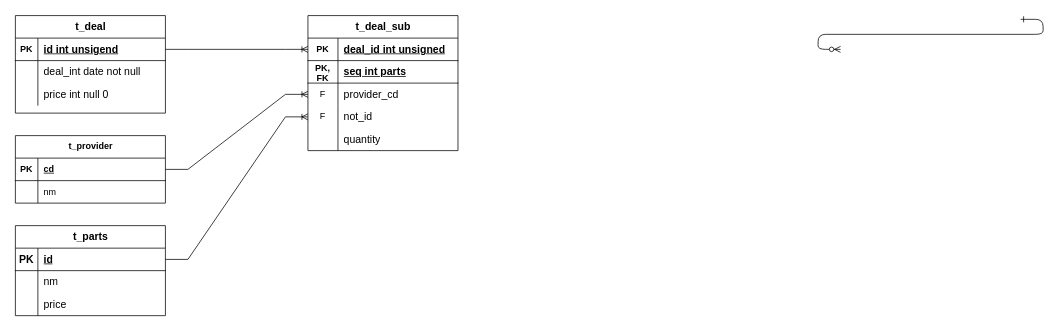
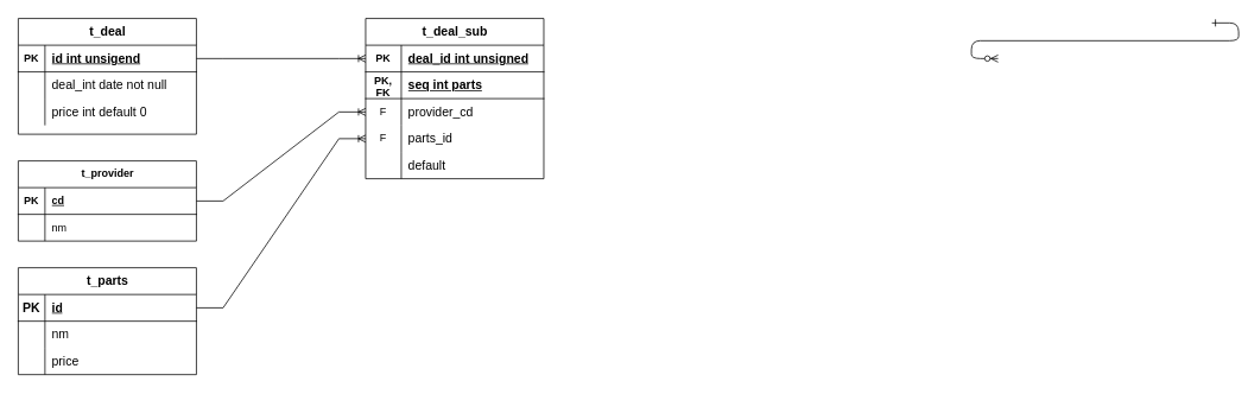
- <mxCell id="12" value="&lt;font style=&quot;font-size: 14px;&quot;&gt;price int null 0&lt;/font&gt;" style="shape=partialRectangle;connectable=0;fillColor=none;top=0;left=0;bottom=0;right=0;align=left;spacingLeft=6;overflow=hidden;whiteSpace=wrap;html=1;" vertex="1" parent="10"><mxGeometry x="30" width="170" height="30" as="geometry"><mxRectangle width="170" height="30" as="alternateBounds" /></mxGeometry></mxCell>
+ <mxCell id="12" value="&lt;font style=&quot;font-size: 14px;&quot;&gt;price int default 0&lt;/font&gt;" style="shape=partialRectangle;connectable=0;fillColor=none;top=0;left=0;bottom=0;right=0;align=left;spacingLeft=6;overflow=hidden;whiteSpace=wrap;html=1;" vertex="1" parent="10"><mxGeometry x="30" width="170" height="30" as="geometry"><mxRectangle width="170" height="30" as="alternateBounds" /></mxGeometry></mxCell>
- <mxCell id="25" value="&lt;font style=&quot;font-size: 14px;&quot;&gt;not_id&lt;/font&gt;" style="shape=partialRectangle;connectable=0;fillColor=none;top=0;left=0;bottom=0;right=0;align=left;spacingLeft=6;overflow=hidden;whiteSpace=wrap;html=1;" vertex="1" parent="23"><mxGeometry x="40" width="160" height="30" as="geometry"><mxRectangle width="160" height="30" as="alternateBounds" /></mxGeometry></mxCell>
+ <mxCell id="25" value="&lt;font style=&quot;font-size: 14px;&quot;&gt;parts_id&lt;/font&gt;" style="shape=partialRectangle;connectable=0;fillColor=none;top=0;left=0;bottom=0;right=0;align=left;spacingLeft=6;overflow=hidden;whiteSpace=wrap;html=1;" vertex="1" parent="23"><mxGeometry x="40" width="160" height="30" as="geometry"><mxRectangle width="160" height="30" as="alternateBounds" /></mxGeometry></mxCell>
- <mxCell id="28" value="&lt;font style=&quot;font-size: 14px;&quot;&gt;quantity&lt;/font&gt;" style="shape=partialRectangle;connectable=0;fillColor=none;top=0;left=0;bottom=0;right=0;align=left;spacingLeft=6;overflow=hidden;whiteSpace=wrap;html=1;" vertex="1" parent="26"><mxGeometry x="40" width="160" height="30" as="geometry"><mxRectangle width="160" height="30" as="alternateBounds" /></mxGeometry></mxCell>
+ <mxCell id="28" value="&lt;font style=&quot;font-size: 14px;&quot;&gt;default&lt;/font&gt;" style="shape=partialRectangle;connectable=0;fillColor=none;top=0;left=0;bottom=0;right=0;align=left;spacingLeft=6;overflow=hidden;whiteSpace=wrap;html=1;" vertex="1" parent="26"><mxGeometry x="40" width="160" height="30" as="geometry"><mxRectangle width="160" height="30" as="alternateBounds" /></mxGeometry></mxCell>
